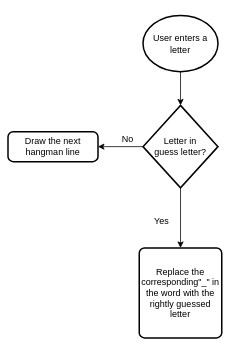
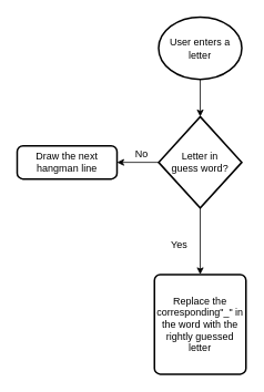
- <mxCell id="7" value="Draw the next hangman line" style="rounded=1;whiteSpace=wrap;html=1;absoluteArcSize=1;arcSize=14;strokeWidth=2;" vertex="1" parent="1"><mxGeometry x="10" y="175" width="120" height="40" as="geometry" /></mxCell>
+ <mxCell id="7" value="Draw the next hangman line" style="rounded=1;whiteSpace=wrap;html=1;absoluteArcSize=1;arcSize=14;strokeWidth=2;" vertex="1" parent="1"><mxGeometry x="20" y="175" width="120" height="40" as="geometry" /></mxCell>
- <mxCell id="6" value="Letter in &lt;br&gt;guess letter?" style="strokeWidth=2;html=1;shape=mxgraph.flowchart.decision;horizontal=1;whiteSpace=wrap;" vertex="1" parent="1"><mxGeometry x="190" y="140" width="100" height="110" as="geometry" /></mxCell>
+ <mxCell id="6" value="Letter in &lt;br&gt;guess word?" style="strokeWidth=2;html=1;shape=mxgraph.flowchart.decision;horizontal=1;whiteSpace=wrap;" vertex="1" parent="1"><mxGeometry x="190" y="140" width="100" height="110" as="geometry" /></mxCell>
